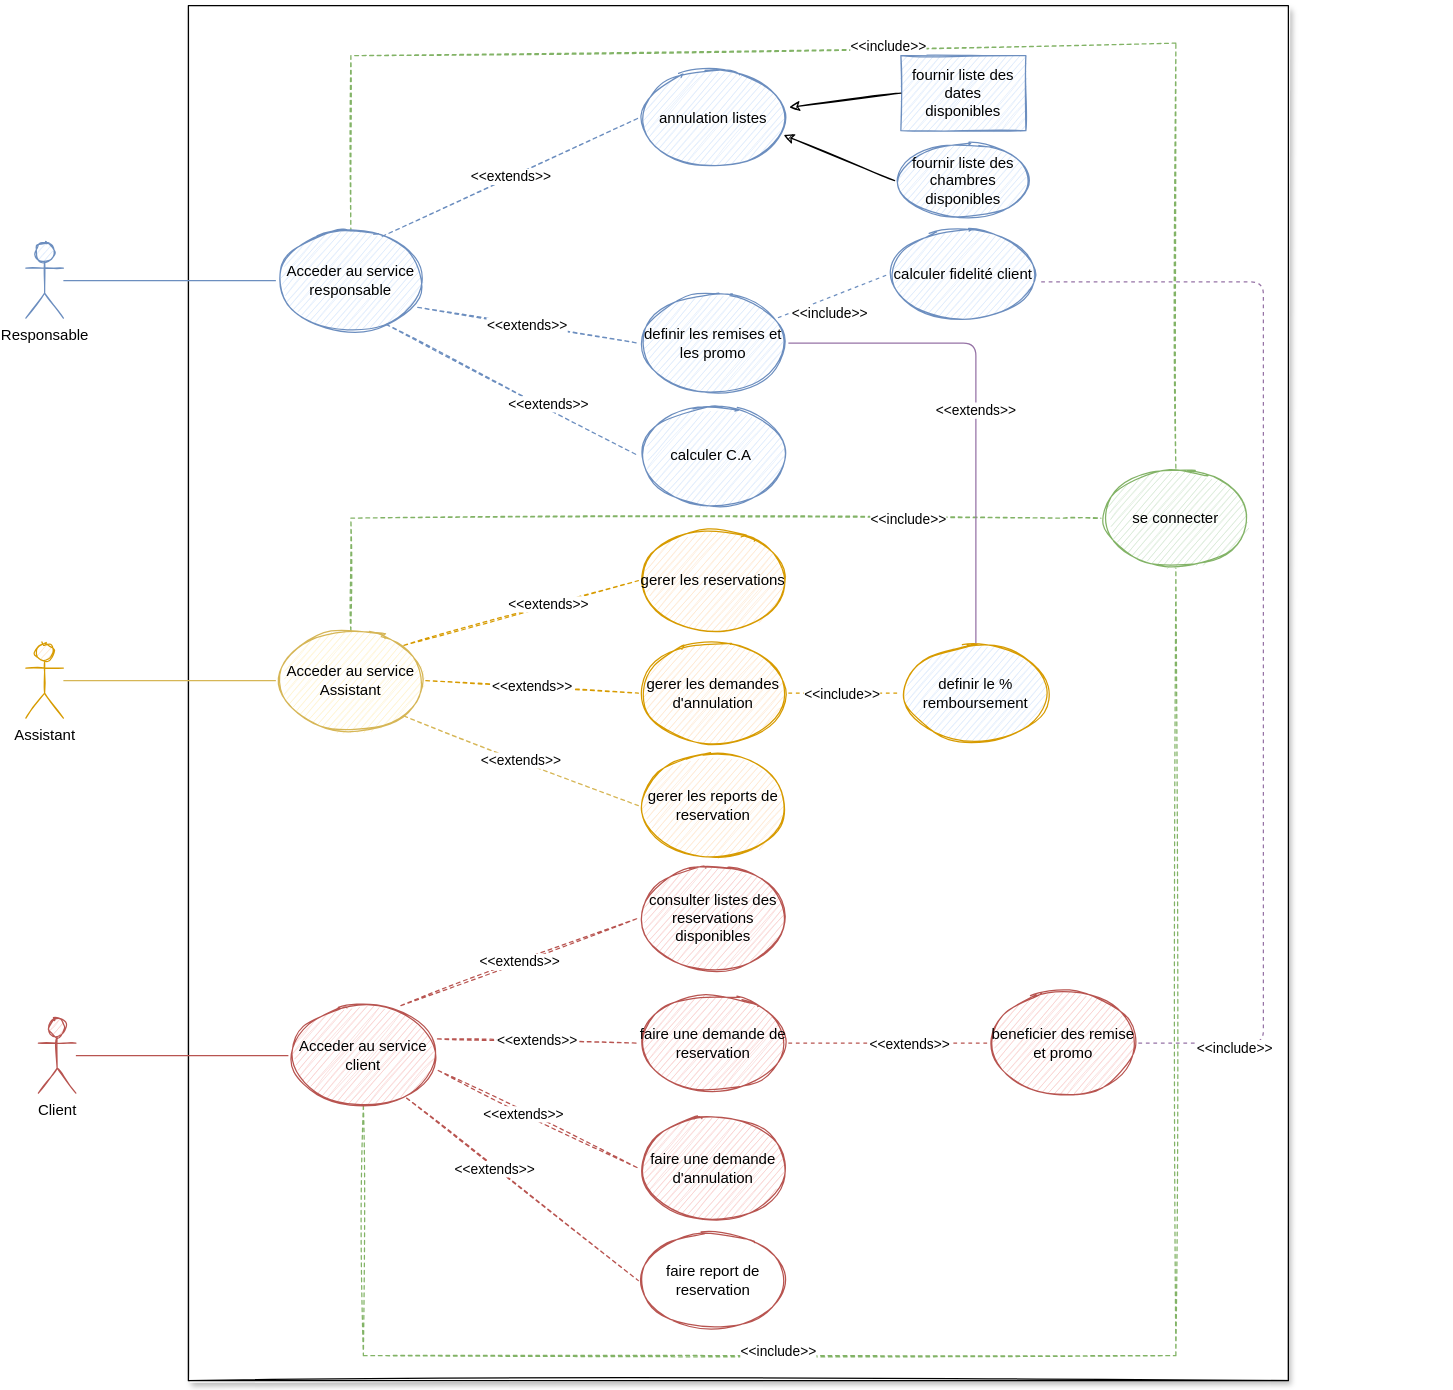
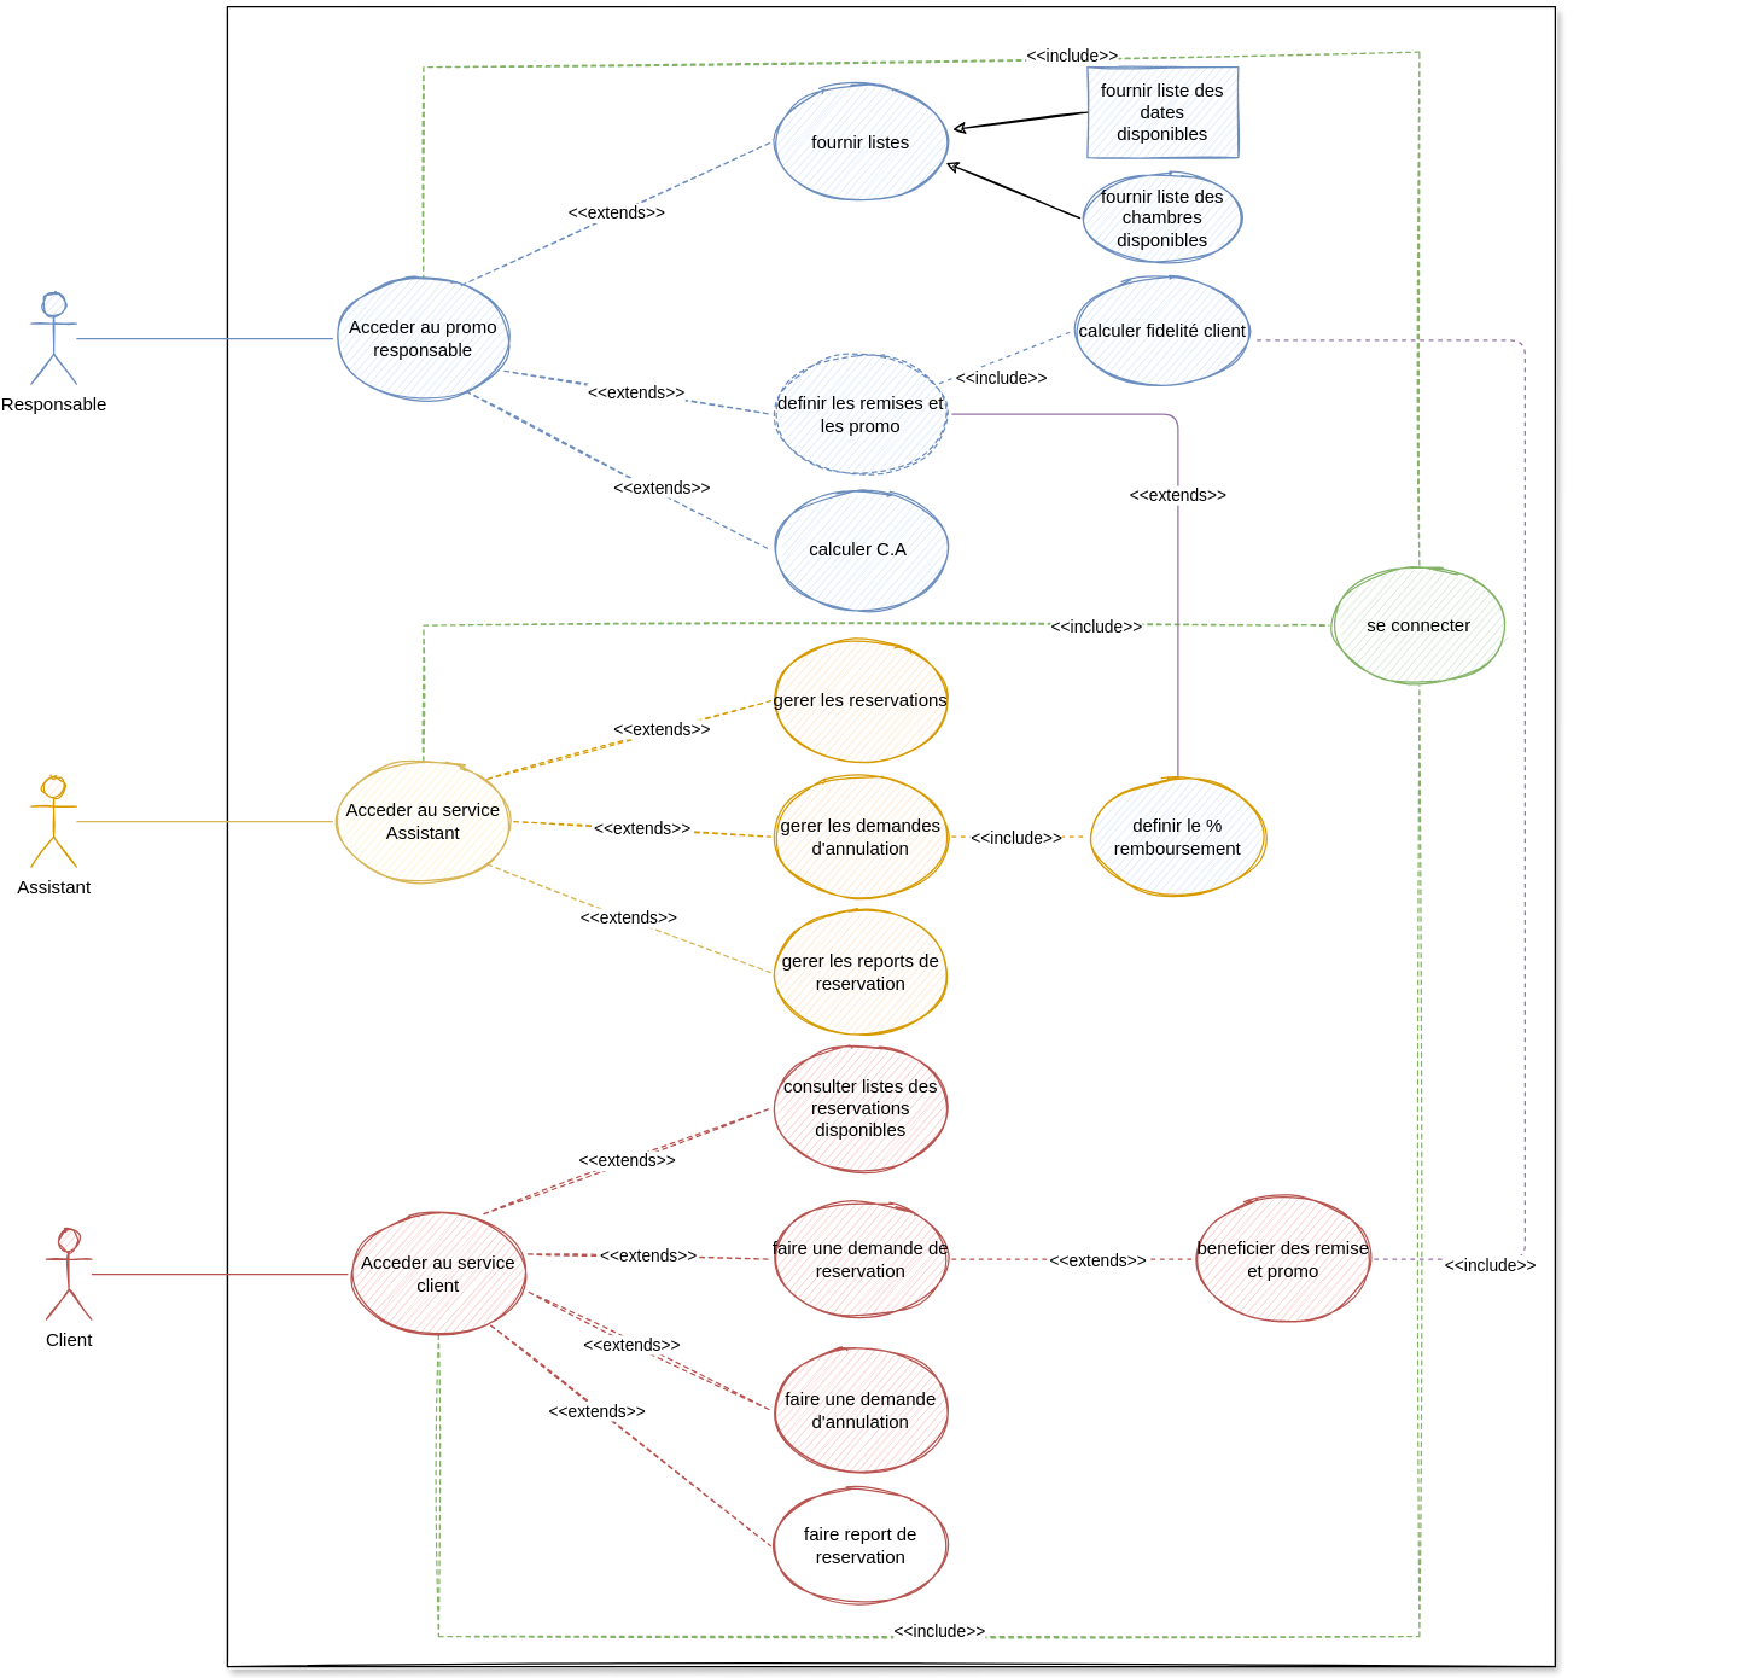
- <mxCell id="13" value="annulation listes" style="ellipse;whiteSpace=wrap;html=1;sketch=1;rounded=0;fillColor=#dae8fc;strokeColor=#6c8ebf;" parent="1" vertex="1"><mxGeometry x="510" y="40" width="120" height="80" as="geometry" /></mxCell>
+ <mxCell id="13" value="fournir listes" style="ellipse;whiteSpace=wrap;html=1;sketch=1;rounded=0;fillColor=#dae8fc;strokeColor=#6c8ebf;" parent="1" vertex="1"><mxGeometry x="510" y="40" width="120" height="80" as="geometry" /></mxCell>
- <mxCell id="48" value="Acceder au service responsable" style="ellipse;whiteSpace=wrap;html=1;sketch=1;rounded=0;fillColor=#dae8fc;strokeColor=#6c8ebf;" parent="1" vertex="1"><mxGeometry x="220" y="170" width="120" height="80" as="geometry" /></mxCell>
+ <mxCell id="48" value="Acceder au promo responsable" style="ellipse;whiteSpace=wrap;html=1;sketch=1;rounded=0;fillColor=#dae8fc;strokeColor=#6c8ebf;" parent="1" vertex="1"><mxGeometry x="220" y="170" width="120" height="80" as="geometry" /></mxCell>
- <mxCell id="8" value="definir les remises et les promo" style="ellipse;whiteSpace=wrap;html=1;sketch=1;rounded=0;fillColor=#dae8fc;strokeColor=#6c8ebf;" parent="1" vertex="1"><mxGeometry x="510" y="220" width="120" height="80" as="geometry" /></mxCell>
+ <mxCell id="8" value="definir les remises et les promo" style="ellipse;whiteSpace=wrap;html=1;sketch=1;rounded=0;fillColor=#dae8fc;strokeColor=#6c8ebf;dashed=1;" parent="1" vertex="1"><mxGeometry x="510" y="220" width="120" height="80" as="geometry" /></mxCell>
